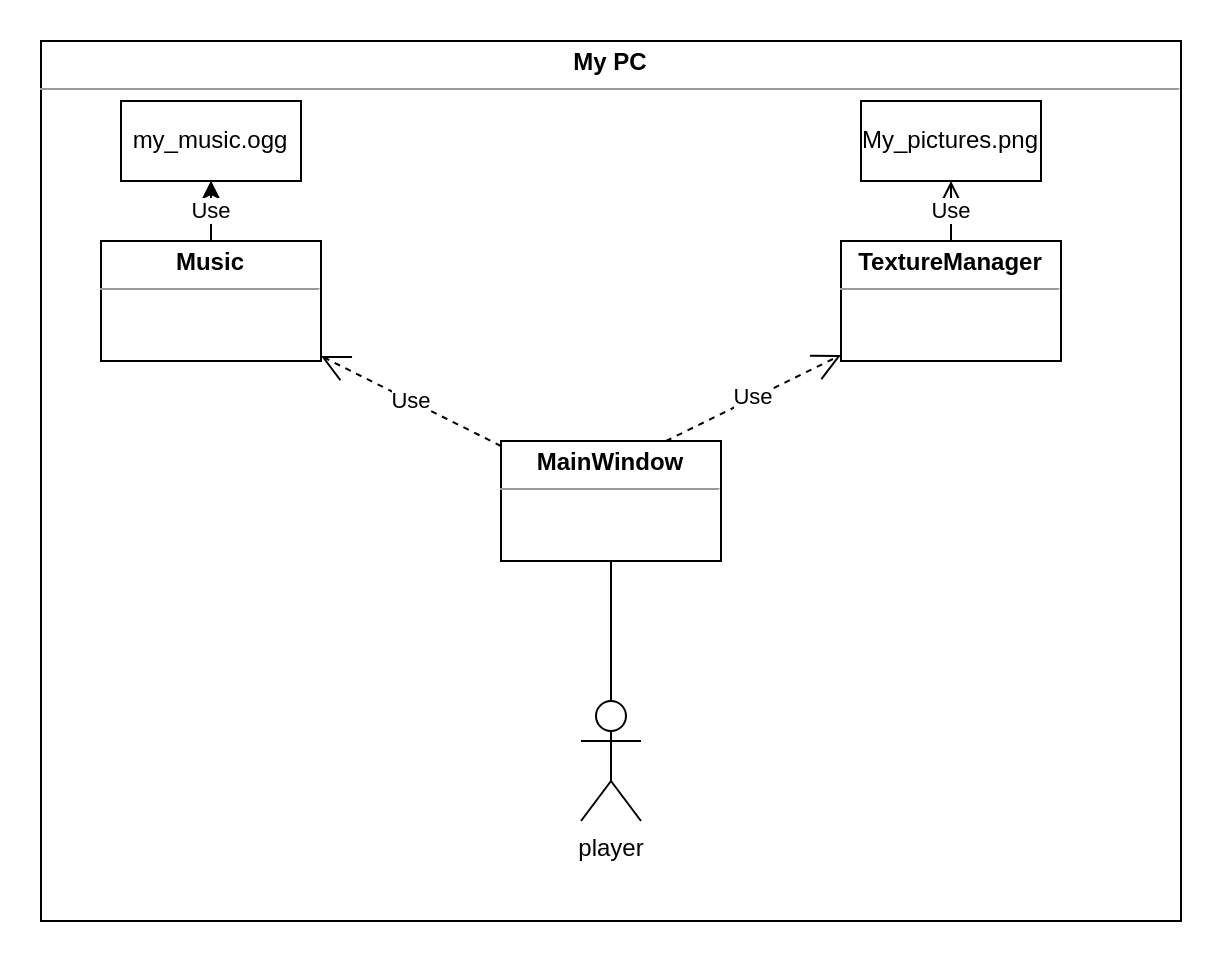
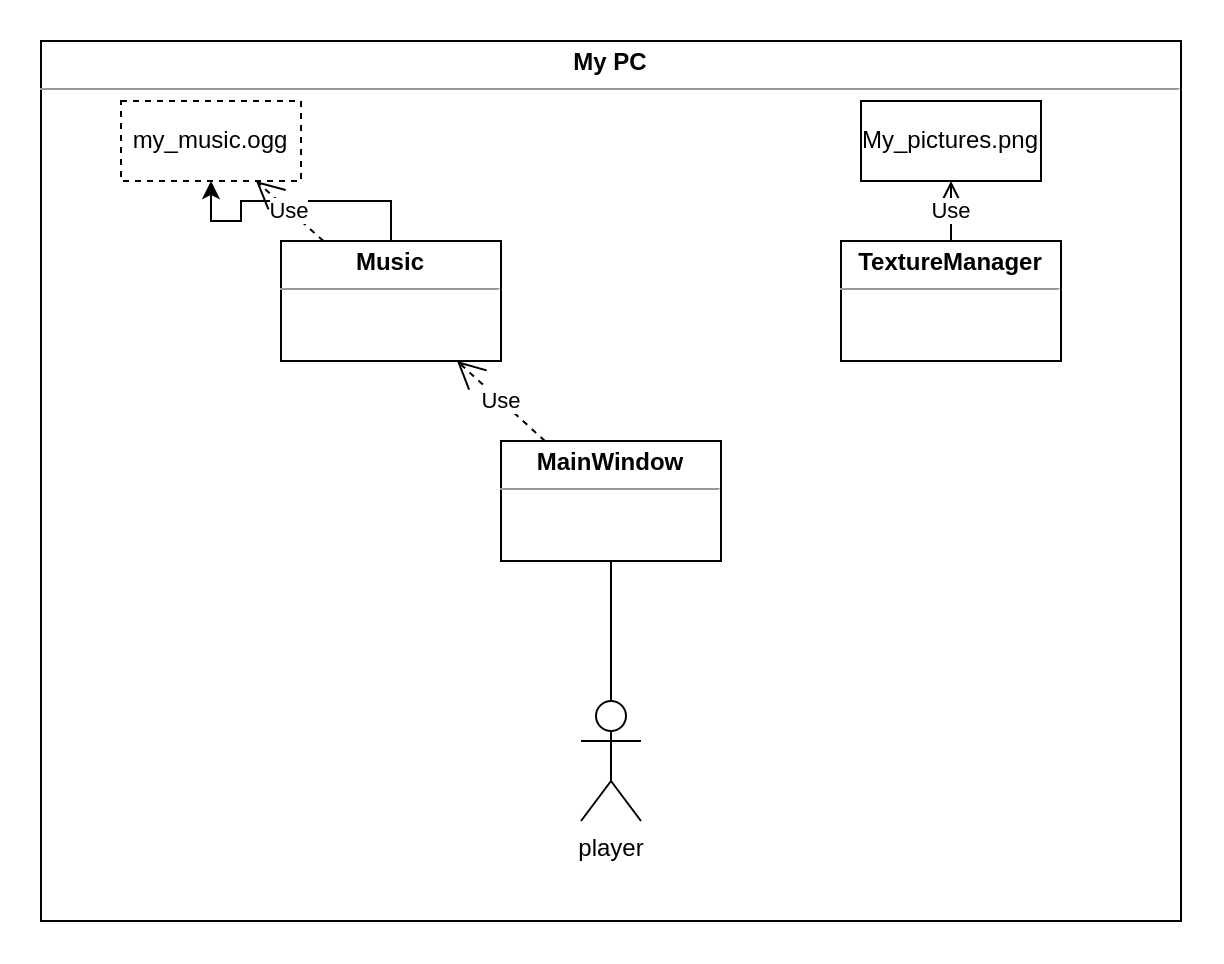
- <mxCell id="6" value="my_music.ogg" style="html=1;whiteSpace=wrap;" vertex="1" parent="1"><mxGeometry x="60" y="50" width="90" height="40" as="geometry" /></mxCell>
+ <mxCell id="6" value="my_music.ogg" style="html=1;whiteSpace=wrap;dashed=1;" vertex="1" parent="1"><mxGeometry x="60" y="50" width="90" height="40" as="geometry" /></mxCell>
- <mxCell id="4" value="&lt;p style=&quot;margin:0px;margin-top:4px;text-align:center;&quot;&gt;&lt;b&gt;Music&lt;/b&gt;&lt;/p&gt;&lt;hr size=&quot;1&quot;&gt;&lt;div style=&quot;height:2px;&quot;&gt;&lt;/div&gt;" style="verticalAlign=top;align=left;overflow=fill;html=1;whiteSpace=wrap;" vertex="1" parent="1"><mxGeometry x="50" y="120" width="110" height="60" as="geometry" /></mxCell>
+ <mxCell id="4" value="&lt;p style=&quot;margin:0px;margin-top:4px;text-align:center;&quot;&gt;&lt;b&gt;Music&lt;/b&gt;&lt;/p&gt;&lt;hr size=&quot;1&quot;&gt;&lt;div style=&quot;height:2px;&quot;&gt;&lt;/div&gt;" style="verticalAlign=top;align=left;overflow=fill;html=1;whiteSpace=wrap;" vertex="1" parent="1"><mxGeometry x="140" y="120" width="110" height="60" as="geometry" /></mxCell>
- <mxCell id="14" value="Use" style="endArrow=open;endSize=12;dashed=1;html=1;rounded=0;exitX=0.75;exitY=0;exitDx=0;exitDy=0;" edge="1" parent="1" source="11" target="7"><mxGeometry width="160" relative="1" as="geometry"><mxPoint x="125" y="140" as="sourcePoint" /><mxPoint x="125" y="110" as="targetPoint" /><mxPoint as="offset" /></mxGeometry></mxCell>
